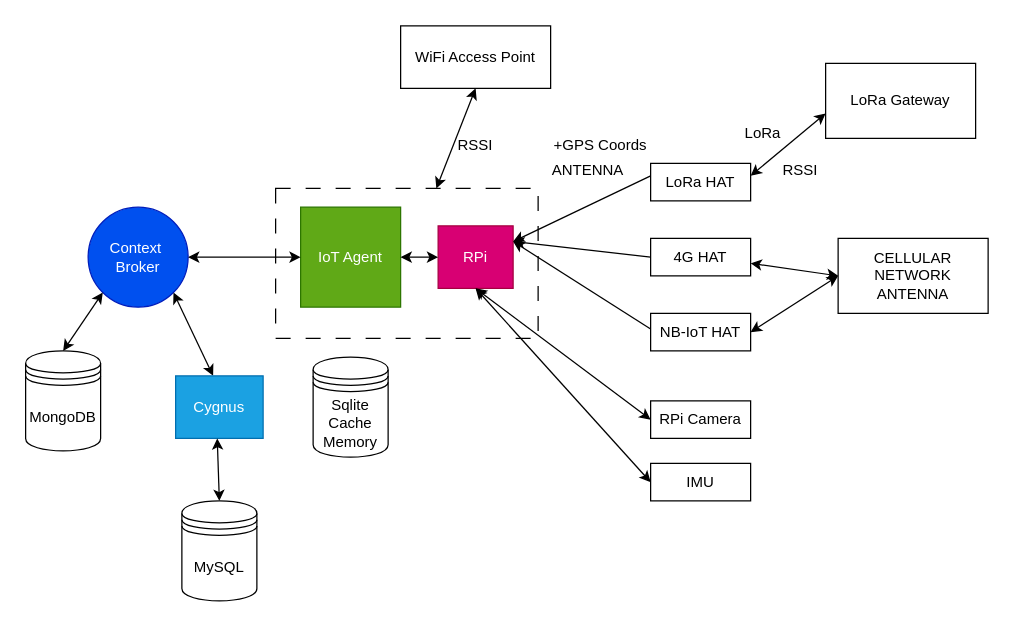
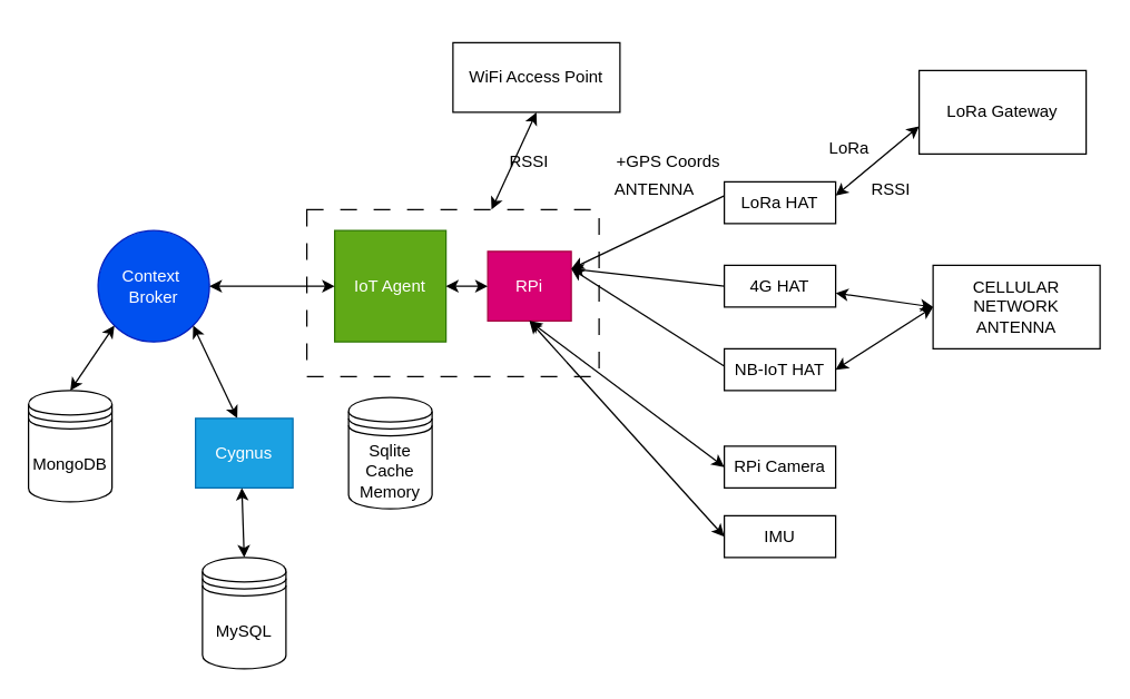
- <mxCell id="16" value="WiFi Access Point" style="rounded=0;whiteSpace=wrap;html=1;fillColor=none;" parent="1" vertex="1"><mxGeometry x="320" y="20" width="120" height="50" as="geometry" /></mxCell>
+ <mxCell id="16" value="WiFi Access Point" style="rounded=0;whiteSpace=wrap;html=1;fillColor=none;" parent="1" vertex="1"><mxGeometry x="325" y="30" width="120" height="50" as="geometry" /></mxCell>
